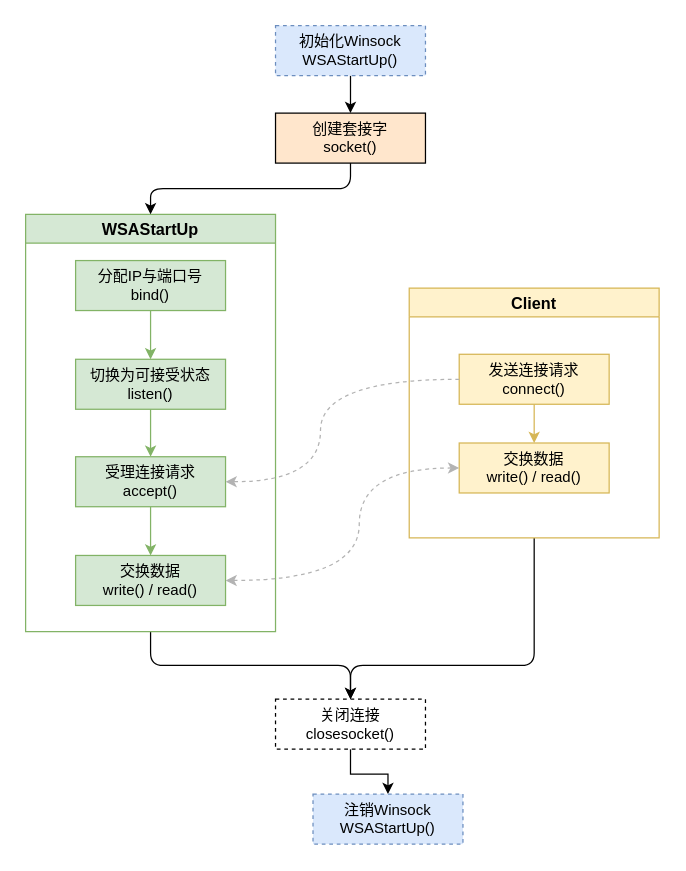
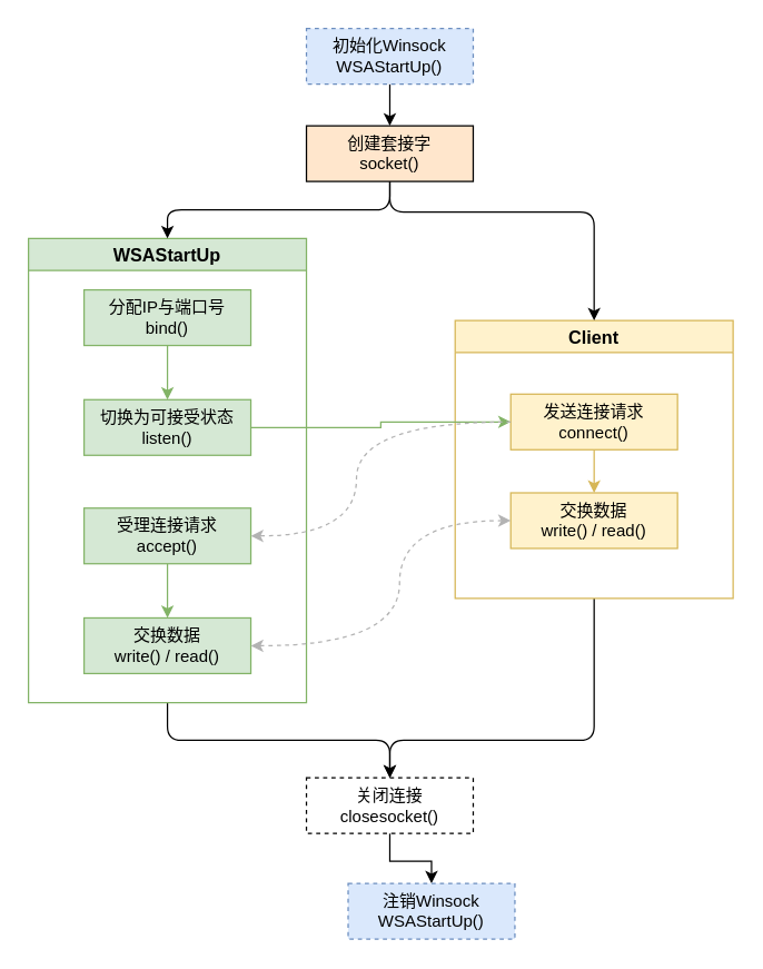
+ <mxCell id="17" style="edgeStyle=orthogonalEdgeStyle;rounded=1;orthogonalLoop=1;jettySize=auto;html=1;" parent="1" source="18" target="3" edge="1"><mxGeometry relative="1" as="geometry"><Array as="points"><mxPoint x="280" y="152" /><mxPoint x="427" y="152" /></Array></mxGeometry></mxCell>
- <mxCell id="11" style="edgeStyle=orthogonalEdgeStyle;rounded=0;orthogonalLoop=1;jettySize=auto;html=1;entryX=0.5;entryY=0;entryDx=0;entryDy=0;fillColor=#d5e8d4;strokeColor=#82b366;" parent="1" source="12" target="14" edge="1"><mxGeometry relative="1" as="geometry" /></mxCell>
+ <mxCell id="11" style="edgeStyle=orthogonalEdgeStyle;rounded=0;orthogonalLoop=1;jettySize=auto;html=1;fillColor=#d5e8d4;strokeColor=#82b366;" parent="1" source="12" target="5" edge="1"><mxGeometry relative="1" as="geometry" /></mxCell>
